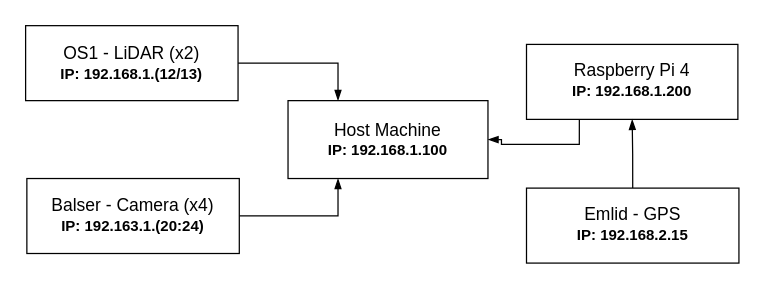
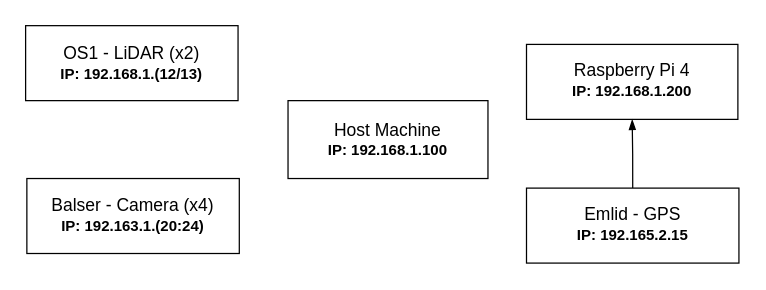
- <mxCell id="6" style="edgeStyle=orthogonalEdgeStyle;rounded=0;orthogonalLoop=1;jettySize=auto;html=1;entryX=0.25;entryY=0;entryDx=0;entryDy=0;endArrow=blockThin;endFill=1;strokeColor=#000000;strokeWidth=1;fontFamily=Helvetica;fontSize=13;fontColor=#000000;" parent="1" source="7" target="10" edge="1"><mxGeometry relative="1" as="geometry" /></mxCell>
- <mxCell id="2" style="edgeStyle=orthogonalEdgeStyle;orthogonalLoop=1;jettySize=auto;html=1;entryX=1;entryY=0.5;entryDx=0;entryDy=0;endArrow=blockThin;endFill=1;strokeWidth=1;fontFamily=Helvetica;fontSize=13;fillColor=#dae8fc;startArrow=none;startFill=0;exitX=0.25;exitY=1;exitDx=0;exitDy=0;rounded=0;fontColor=#000000;strokeColor=#000000;" parent="1" source="3" target="10" edge="1"><mxGeometry relative="1" as="geometry" /></mxCell>
- <mxCell id="4" style="edgeStyle=orthogonalEdgeStyle;rounded=0;orthogonalLoop=1;jettySize=auto;html=1;entryX=0.25;entryY=1;entryDx=0;entryDy=0;endArrow=blockThin;endFill=1;strokeColor=#000000;strokeWidth=1;fontFamily=Helvetica;fontSize=13;fontColor=#000000;" parent="1" source="5" target="10" edge="1"><mxGeometry relative="1" as="geometry" /></mxCell>
- <mxCell id="9" value="&lt;font style=&quot;font-size: 14px&quot;&gt;Emlid - GPS&lt;/font&gt;&lt;font style=&quot;font-size: 14px&quot;&gt;&lt;br&gt;&lt;/font&gt;&lt;div style=&quot;font-size: 14px&quot;&gt;&lt;font style=&quot;font-size: 14px&quot;&gt;&lt;b&gt;&lt;font style=&quot;line-height: 160% ; font-size: 12px&quot;&gt;IP: 192.168.2.15&lt;/font&gt;&lt;/b&gt;&lt;/font&gt;&lt;/div&gt;" style="rounded=0;whiteSpace=wrap;html=1;shadow=0;glass=0;comic=0;strokeColor=#000000;strokeWidth=1;fillColor=#ffffff;gradientColor=none;fontFamily=Helvetica;fontSize=13;fontColor=#000000;" parent="1" vertex="1"><mxGeometry x="420.84" y="150" width="170" height="60" as="geometry" /></mxCell>
+ <mxCell id="9" value="&lt;font style=&quot;font-size: 14px&quot;&gt;Emlid - GPS&lt;/font&gt;&lt;font style=&quot;font-size: 14px&quot;&gt;&lt;br&gt;&lt;/font&gt;&lt;div style=&quot;font-size: 14px&quot;&gt;&lt;font style=&quot;font-size: 14px&quot;&gt;&lt;b&gt;&lt;font style=&quot;line-height: 160% ; font-size: 12px&quot;&gt;IP: 192.165.2.15&lt;/font&gt;&lt;/b&gt;&lt;/font&gt;&lt;/div&gt;" style="rounded=0;whiteSpace=wrap;html=1;shadow=0;glass=0;comic=0;strokeColor=#000000;strokeWidth=1;fillColor=#ffffff;gradientColor=none;fontFamily=Helvetica;fontSize=13;fontColor=#000000;" parent="1" vertex="1"><mxGeometry x="420.84" y="150" width="170" height="60" as="geometry" /></mxCell>
